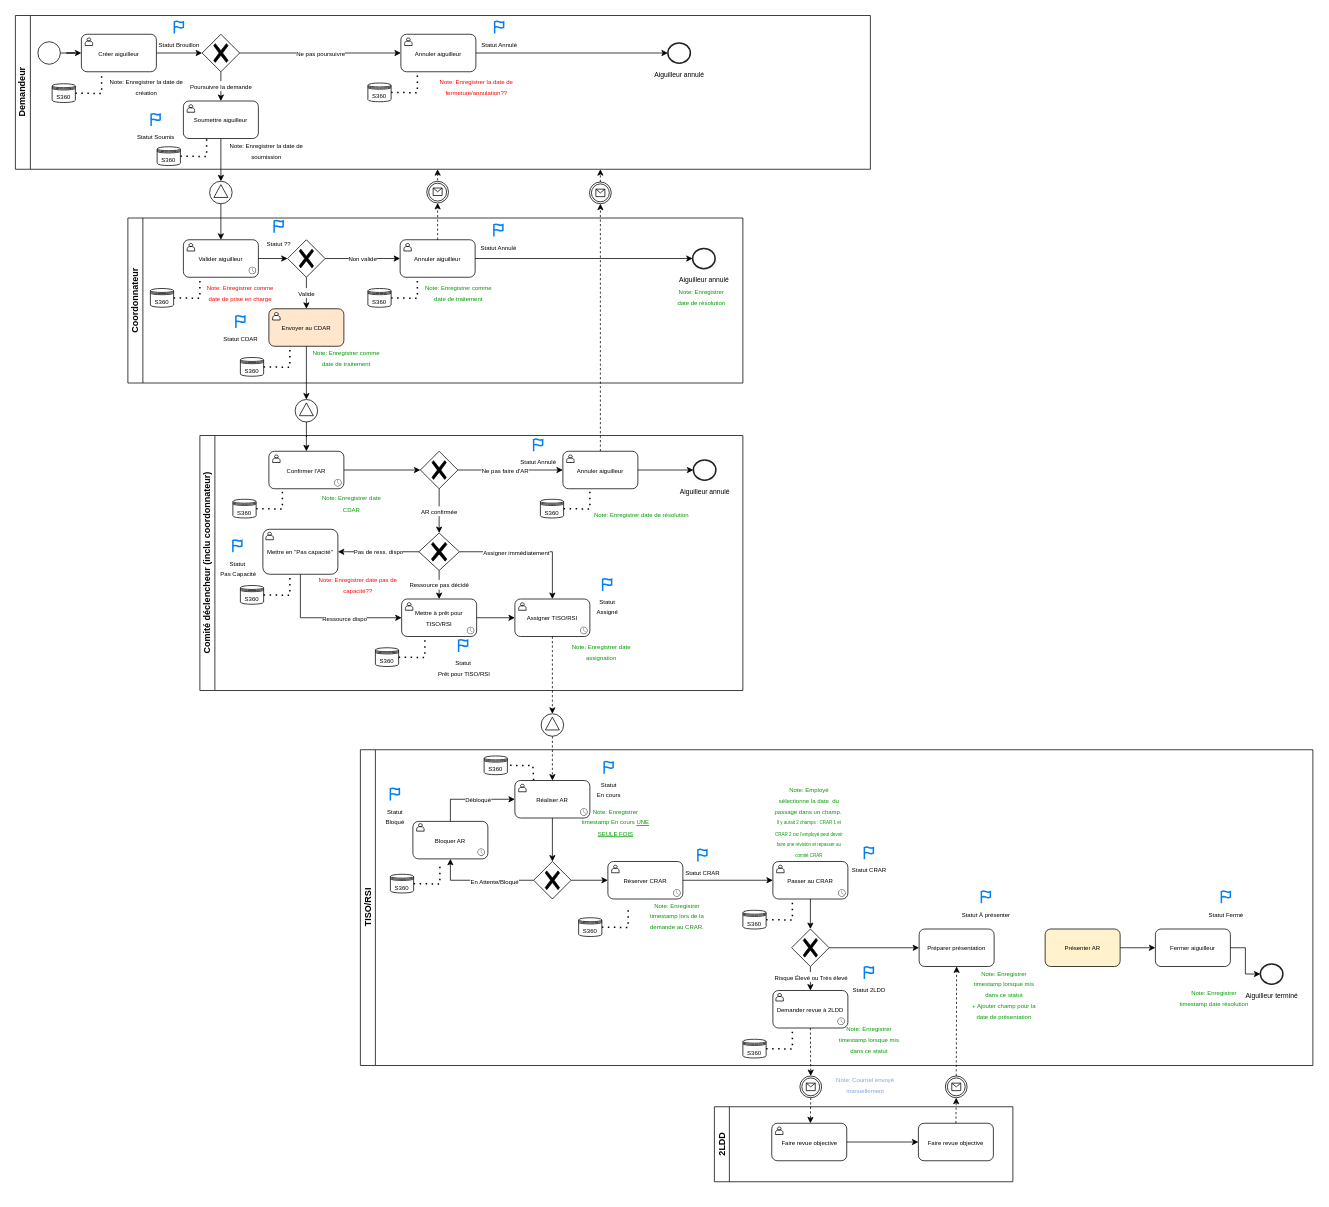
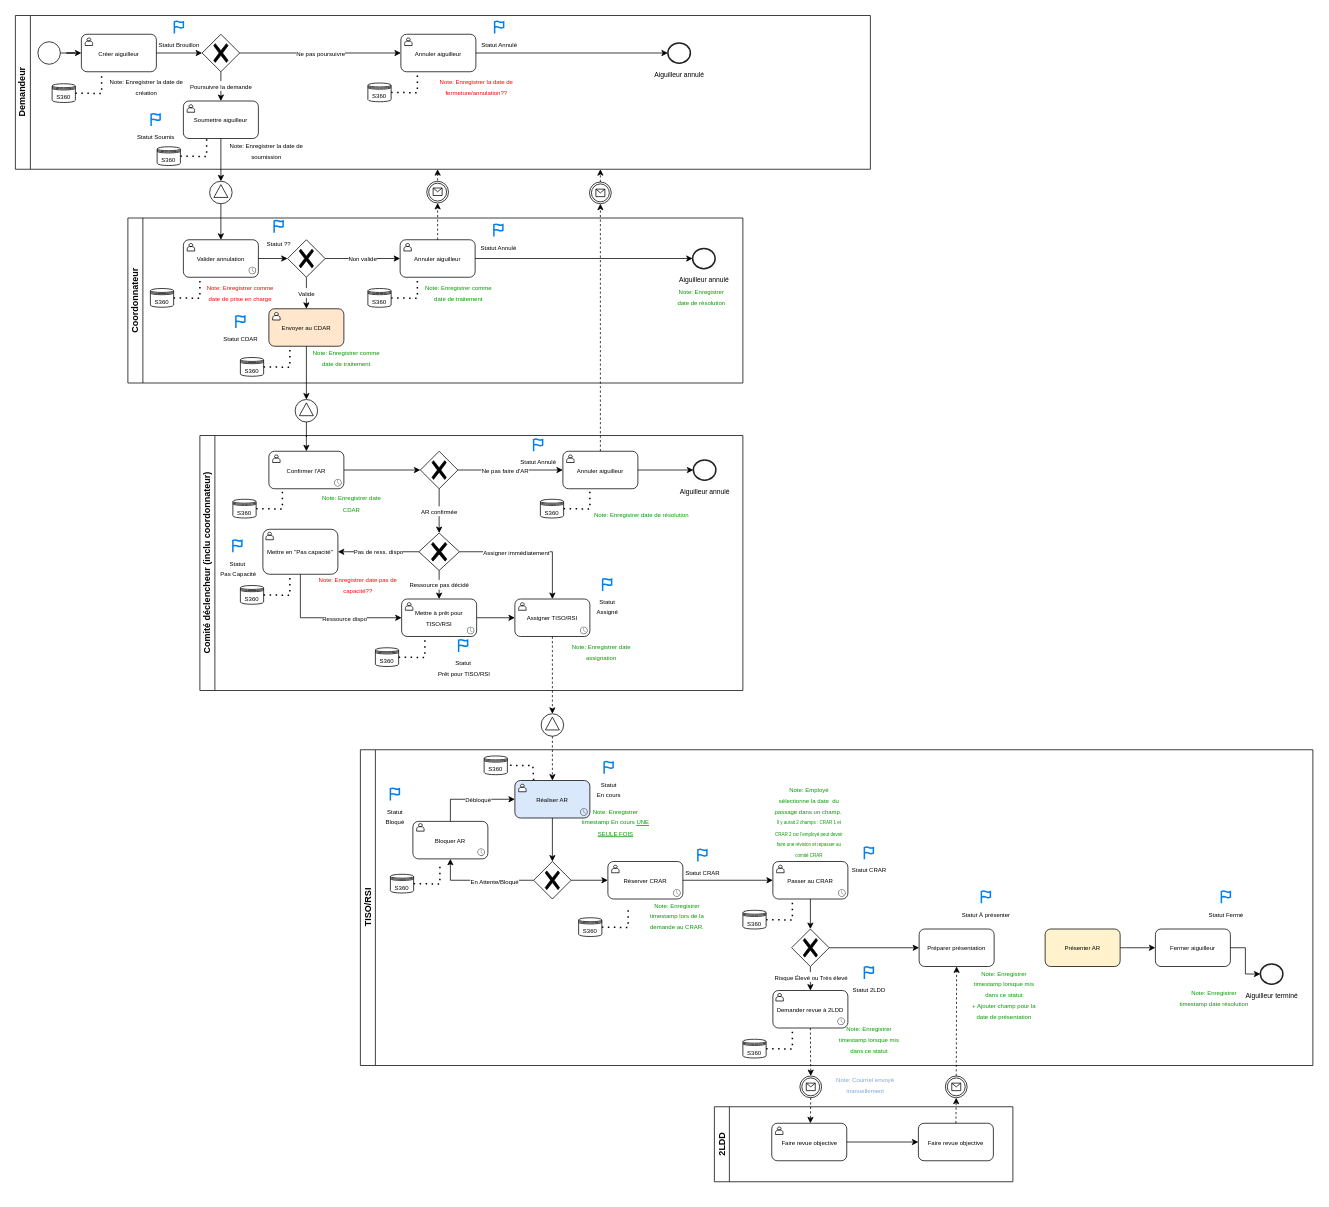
- <mxCell id="36" value="&lt;font style=&quot;font-size: 8px;&quot;&gt;Valider aiguilleur&lt;/font&gt;" style="rounded=1;whiteSpace=wrap;html=1;" vertex="1" parent="35"><mxGeometry width="100" height="50" as="geometry" /></mxCell>
+ <mxCell id="36" value="&lt;font style=&quot;font-size: 8px;&quot;&gt;Valider annulation&lt;/font&gt;" style="rounded=1;whiteSpace=wrap;html=1;" vertex="1" parent="35"><mxGeometry width="100" height="50" as="geometry" /></mxCell>
- <mxCell id="141" value="&lt;span style=&quot;font-size: 8px;&quot;&gt;Réaliser AR&lt;/span&gt;" style="rounded=1;whiteSpace=wrap;html=1;" vertex="1" parent="140"><mxGeometry width="100" height="50" as="geometry" /></mxCell>
+ <mxCell id="141" value="&lt;span style=&quot;font-size: 8px;&quot;&gt;Réaliser AR&lt;/span&gt;" style="rounded=1;whiteSpace=wrap;html=1;fillColor=#dae8fc;" vertex="1" parent="140"><mxGeometry width="100" height="50" as="geometry" /></mxCell>
